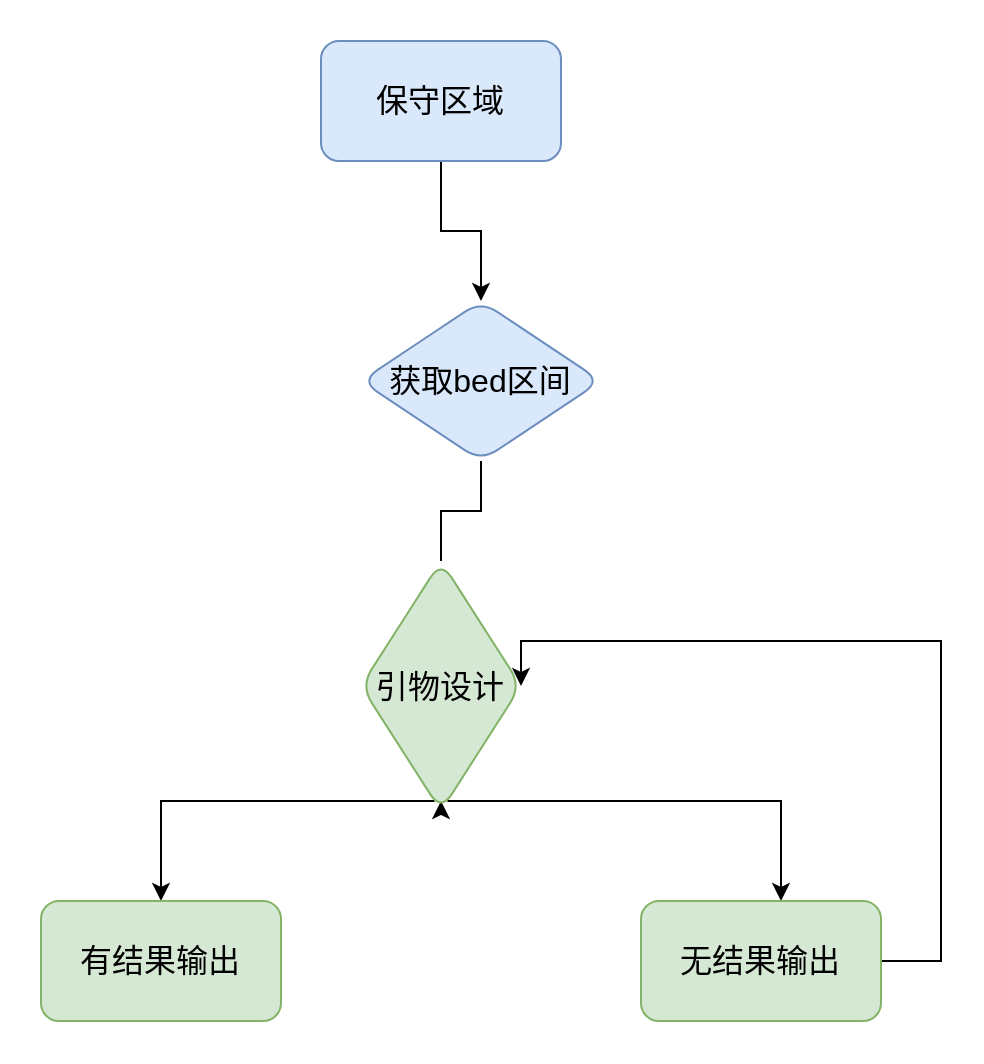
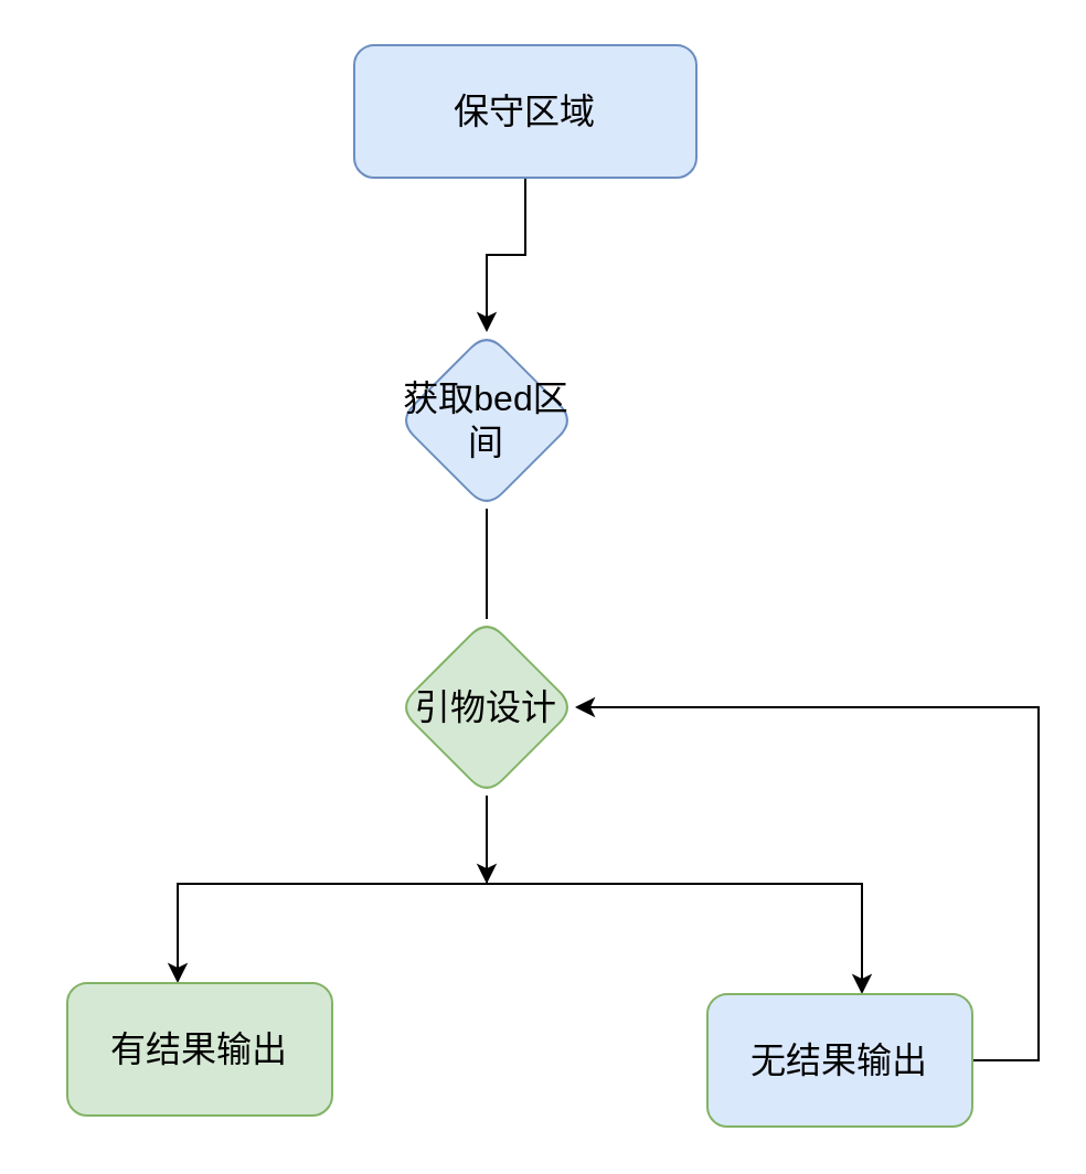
- <mxCell id="3" value="保守区域" style="rounded=1;whiteSpace=wrap;html=1;fontSize=16;fillColor=#dae8fc;strokeColor=#6c8ebf;" vertex="1" parent="1"><mxGeometry x="160" y="20" width="120" height="60" as="geometry" /></mxCell>
+ <mxCell id="3" value="保守区域" style="rounded=1;whiteSpace=wrap;html=1;fontSize=16;fillColor=#dae8fc;strokeColor=#6c8ebf;" vertex="1" parent="1"><mxGeometry x="160" y="20" width="155" height="60" as="geometry" /></mxCell>
- <mxCell id="5" value="获取bed区间" style="rhombus;whiteSpace=wrap;html=1;rounded=1;fontSize=16;fillColor=#dae8fc;strokeColor=#6c8ebf;" vertex="1" parent="1"><mxGeometry x="180" y="150" width="120" height="80" as="geometry" /></mxCell>
+ <mxCell id="5" value="获取bed区间" style="rhombus;whiteSpace=wrap;html=1;rounded=1;fontSize=16;fillColor=#dae8fc;strokeColor=#6c8ebf;" vertex="1" parent="1"><mxGeometry x="180" y="150" width="80" height="80" as="geometry" /></mxCell>
- <mxCell id="9" value="引物设计" style="rhombus;whiteSpace=wrap;html=1;rounded=1;fontSize=16;fillColor=#d5e8d4;strokeColor=#82b366;" vertex="1" parent="1"><mxGeometry x="180" y="280" width="80" height="125" as="geometry" /></mxCell>
+ <mxCell id="9" value="引物设计" style="rhombus;whiteSpace=wrap;html=1;rounded=1;fontSize=16;fillColor=#d5e8d4;strokeColor=#82b366;" vertex="1" parent="1"><mxGeometry x="180" y="280" width="80" height="80" as="geometry" /></mxCell>
- <mxCell id="10" value="有结果输出" style="whiteSpace=wrap;html=1;rounded=1;fontSize=16;fillColor=#d5e8d4;strokeColor=#82b366;" vertex="1" parent="1"><mxGeometry x="20" y="450" width="120" height="60" as="geometry" /></mxCell>
+ <mxCell id="10" value="有结果输出" style="whiteSpace=wrap;html=1;rounded=1;fontSize=16;fillColor=#d5e8d4;strokeColor=#82b366;" vertex="1" parent="1"><mxGeometry x="30" y="445" width="120" height="60" as="geometry" /></mxCell>
- <mxCell id="12" value="无结果输出" style="whiteSpace=wrap;html=1;rounded=1;fontSize=16;fillColor=#d5e8d4;strokeColor=#82b366;" vertex="1" parent="1"><mxGeometry x="320" y="450" width="120" height="60" as="geometry" /></mxCell>
+ <mxCell id="12" value="无结果输出" style="whiteSpace=wrap;html=1;rounded=1;fontSize=16;fillColor=#dae8fc;strokeColor=#82b366;" vertex="1" parent="1"><mxGeometry x="320" y="450" width="120" height="60" as="geometry" /></mxCell>
